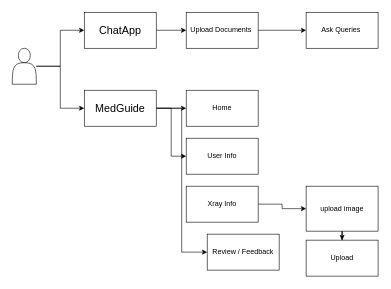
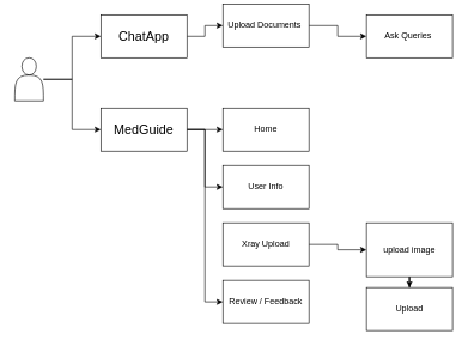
- <mxCell id="12" value="Upload Documents&amp;nbsp;" style="rounded=0;whiteSpace=wrap;html=1;" vertex="1" parent="1"><mxGeometry x="310" y="20" width="120" height="60" as="geometry" /></mxCell>
+ <mxCell id="12" value="Upload Documents&amp;nbsp;" style="rounded=0;whiteSpace=wrap;html=1;" vertex="1" parent="1"><mxGeometry x="310" y="5" width="120" height="60" as="geometry" /></mxCell>
- <mxCell id="18" value="Xray Info" style="rounded=0;whiteSpace=wrap;html=1;" vertex="1" parent="1"><mxGeometry x="310" y="310" width="120" height="60" as="geometry" /></mxCell>
+ <mxCell id="18" value="Xray Upload" style="rounded=0;whiteSpace=wrap;html=1;" vertex="1" parent="1"><mxGeometry x="310" y="310" width="120" height="60" as="geometry" /></mxCell>
- <mxCell id="16" value="Review / Feedback" style="rounded=0;whiteSpace=wrap;html=1;" vertex="1" parent="1"><mxGeometry x="345" y="390" width="120" height="60" as="geometry" /></mxCell>
+ <mxCell id="16" value="Review / Feedback" style="rounded=0;whiteSpace=wrap;html=1;" vertex="1" parent="1"><mxGeometry x="310" y="390" width="120" height="60" as="geometry" /></mxCell>
